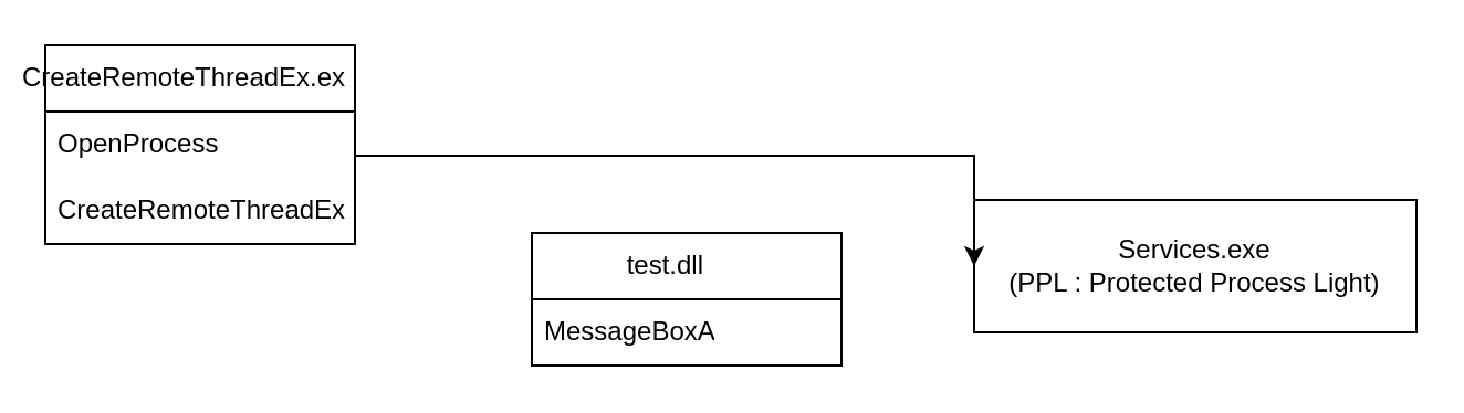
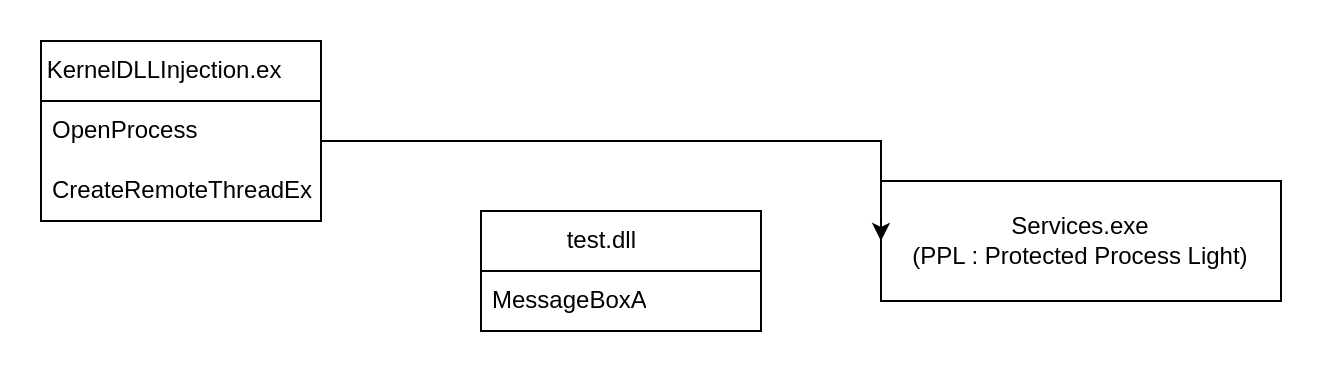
- <mxCell id="6" value="CreateRemoteThreadEx.ex&lt;span style=&quot;white-space: pre;&quot;&gt;&#09;&lt;/span&gt;" style="swimlane;fontStyle=0;childLayout=stackLayout;horizontal=1;startSize=30;horizontalStack=0;resizeParent=1;resizeParentMax=0;resizeLast=0;collapsible=1;marginBottom=0;whiteSpace=wrap;html=1;" vertex="1" parent="1"><mxGeometry x="20" y="20" width="140" height="90" as="geometry" /></mxCell>
+ <mxCell id="6" value="KernelDLLInjection.ex&lt;span style=&quot;white-space: pre;&quot;&gt;&#09;&lt;/span&gt;" style="swimlane;fontStyle=0;childLayout=stackLayout;horizontal=1;startSize=30;horizontalStack=0;resizeParent=1;resizeParentMax=0;resizeLast=0;collapsible=1;marginBottom=0;whiteSpace=wrap;html=1;" vertex="1" parent="1"><mxGeometry x="20" y="20" width="140" height="90" as="geometry" /></mxCell>
